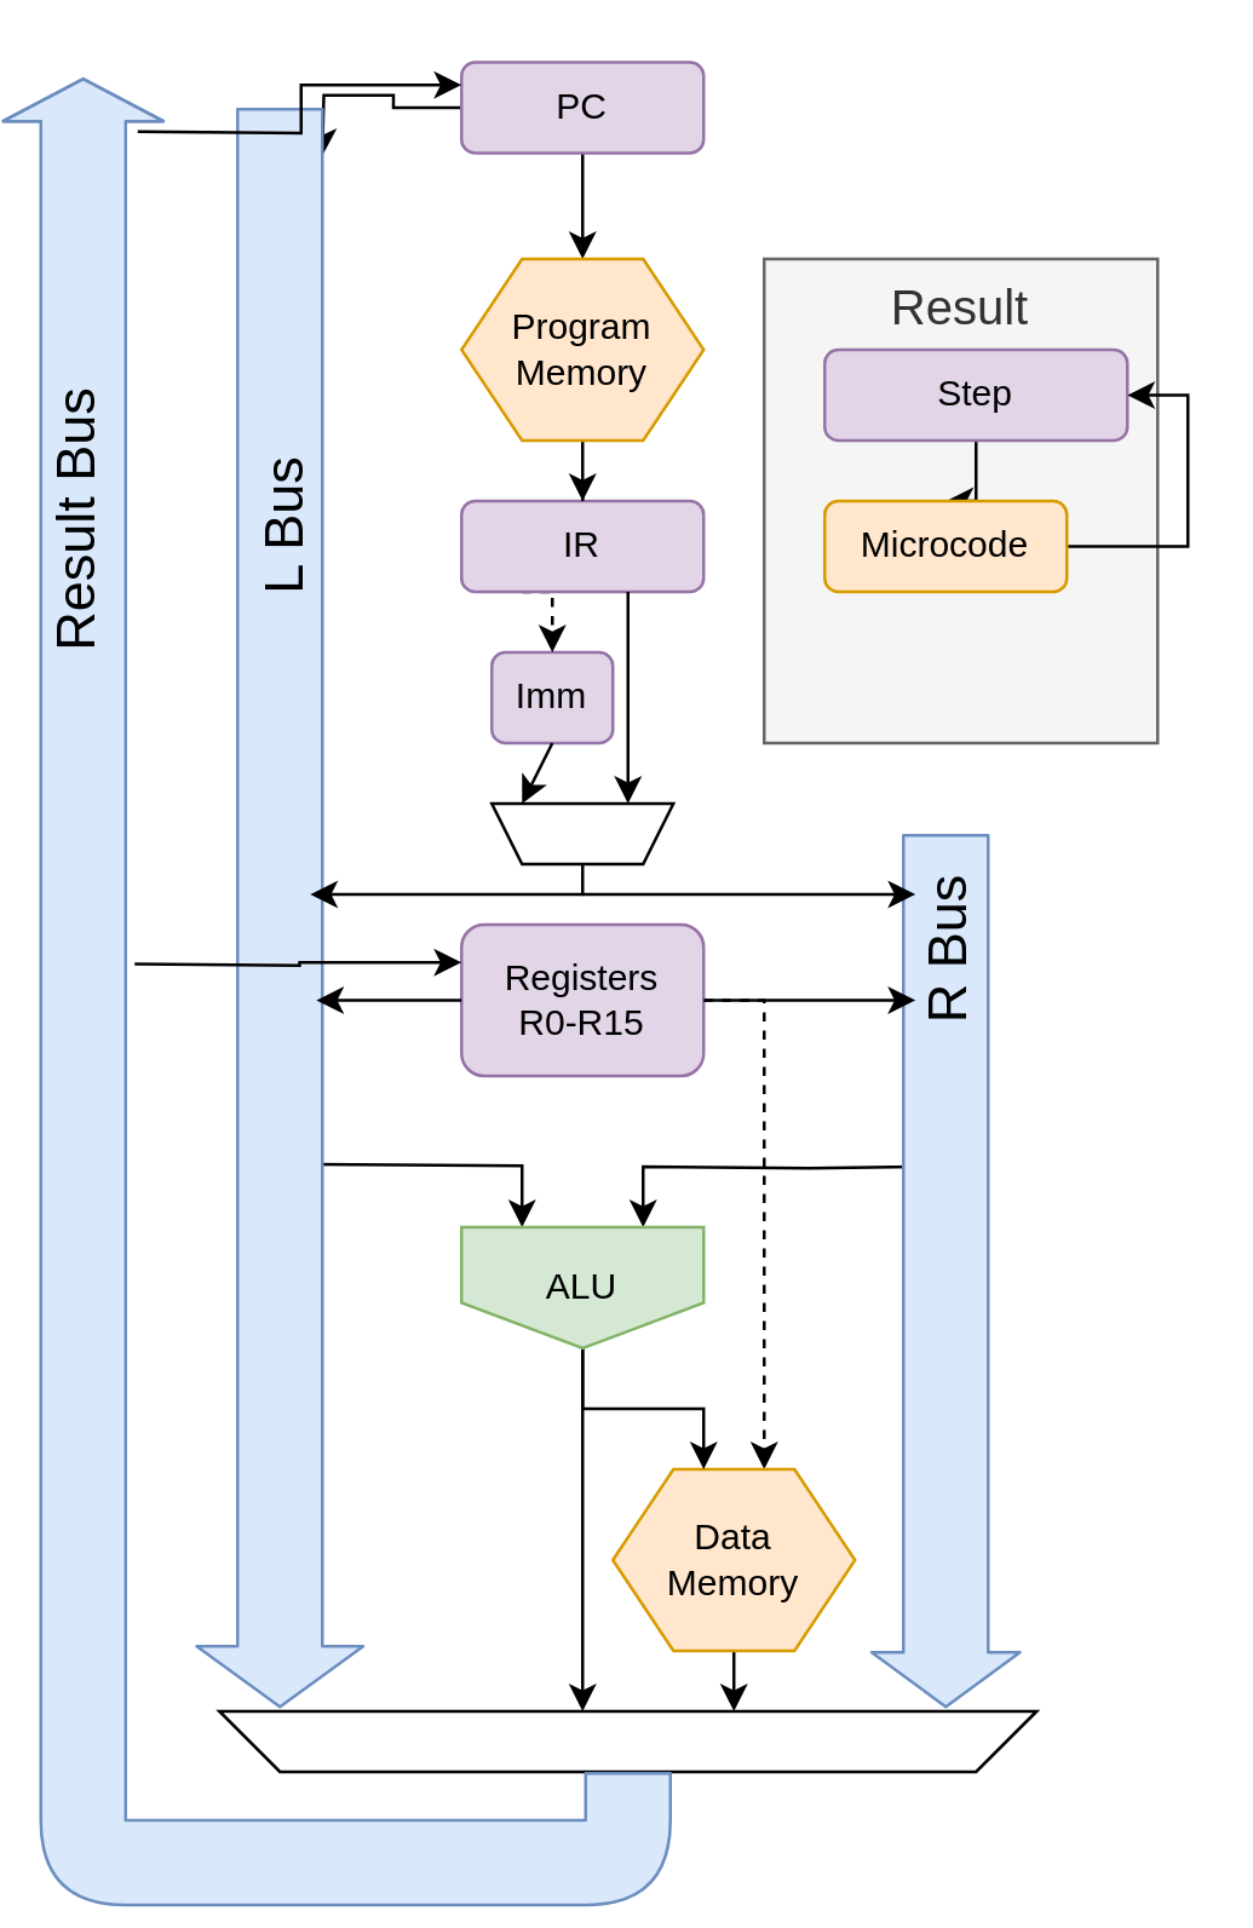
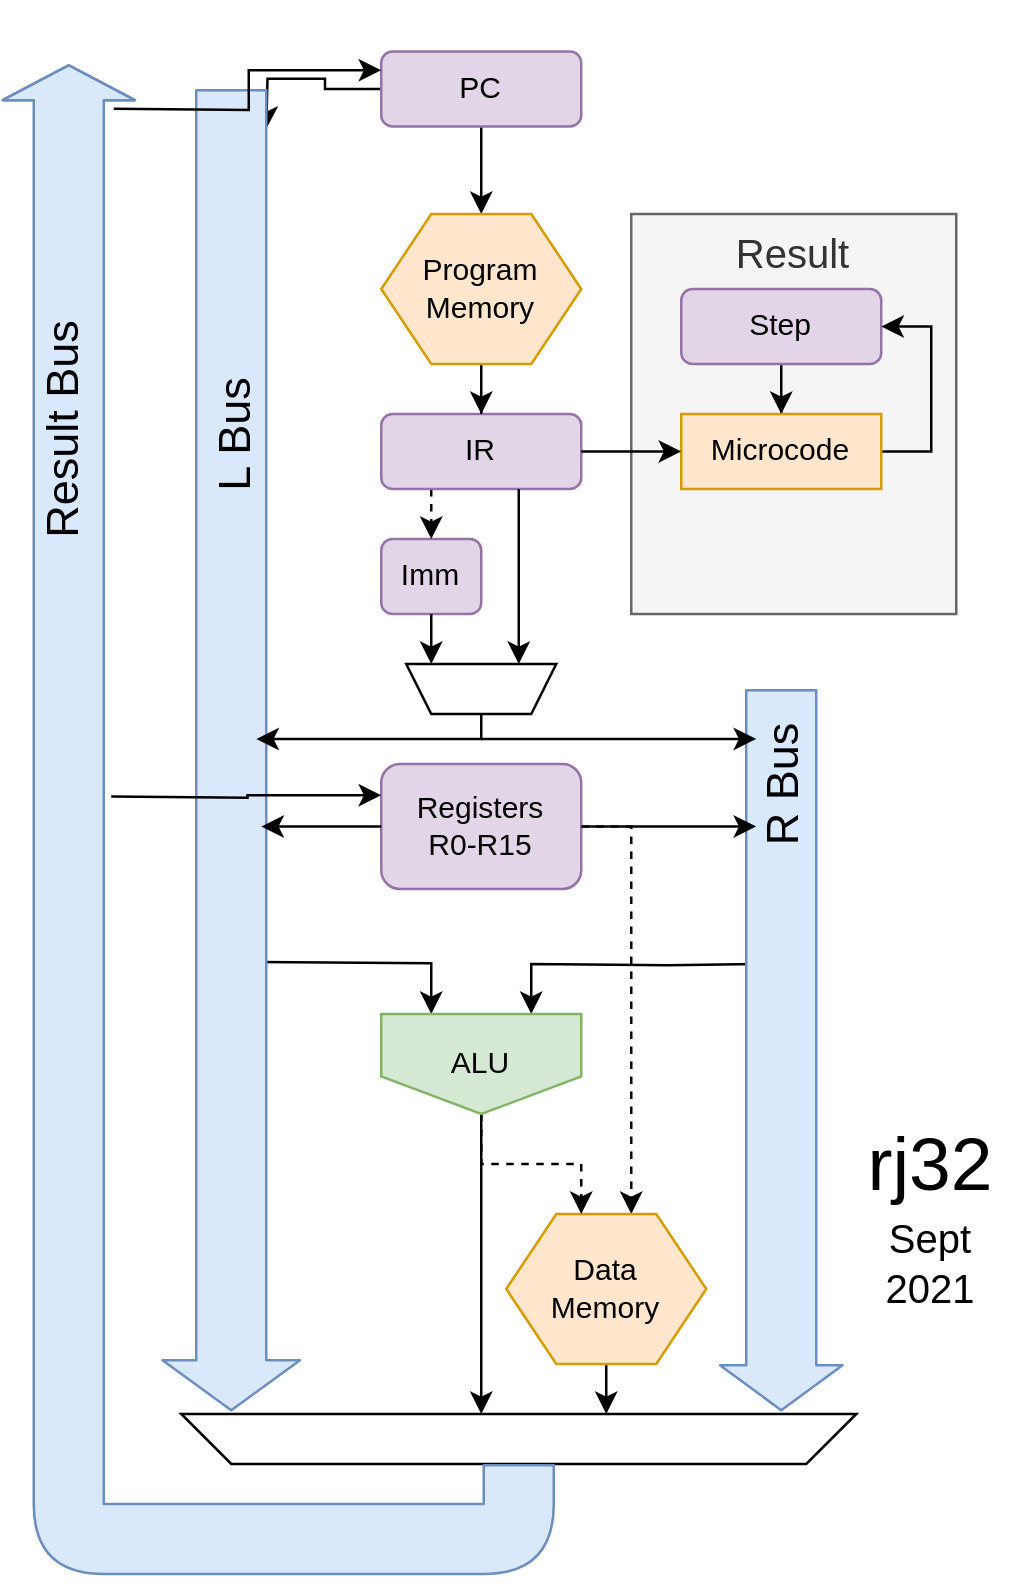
- <mxCell id="13" value="&lt;div&gt;Step&lt;/div&gt;" style="rounded=1;whiteSpace=wrap;html=1;fillColor=#e1d5e7;strokeColor=#9673a6;" vertex="1" parent="1"><mxGeometry x="265" y="115" width="100" height="30" as="geometry" /></mxCell>
+ <mxCell id="13" value="&lt;div&gt;Step&lt;/div&gt;" style="rounded=1;whiteSpace=wrap;html=1;fillColor=#e1d5e7;strokeColor=#9673a6;" vertex="1" parent="1"><mxGeometry x="265" y="115" width="80" height="30" as="geometry" /></mxCell>
+ <mxCell id="25" value="" style="edgeStyle=orthogonalEdgeStyle;rounded=0;orthogonalLoop=1;jettySize=auto;html=1;entryX=0;entryY=0.5;entryDx=0;entryDy=0;" edge="1" parent="1" source="5" target="15"><mxGeometry relative="1" as="geometry" /></mxCell>
- <mxCell id="15" value="&lt;div&gt;Microcode&lt;/div&gt;" style="rounded=1;whiteSpace=wrap;html=1;fillColor=#ffe6cc;strokeColor=#d79b00;" vertex="1" parent="1"><mxGeometry x="265" y="165" width="80" height="30" as="geometry" /></mxCell>
+ <mxCell id="15" value="&lt;div&gt;Microcode&lt;/div&gt;" style="whiteSpace=wrap;html=1;fillColor=#ffe6cc;strokeColor=#d79b00;rounded=0;" vertex="1" parent="1"><mxGeometry x="265" y="165" width="80" height="30" as="geometry" /></mxCell>
- <mxCell id="3" value="&lt;div&gt;Imm&lt;/div&gt;" style="rounded=1;whiteSpace=wrap;html=1;fillColor=#e1d5e7;strokeColor=#9673a6;" vertex="1" parent="1"><mxGeometry x="155" y="215" width="40" height="30" as="geometry" /></mxCell>
+ <mxCell id="3" value="&lt;div&gt;Imm&lt;/div&gt;" style="rounded=1;whiteSpace=wrap;html=1;fillColor=#e1d5e7;strokeColor=#9673a6;" vertex="1" parent="1"><mxGeometry x="145" y="215" width="40" height="30" as="geometry" /></mxCell>
- <mxCell id="23" style="edgeStyle=orthogonalEdgeStyle;rounded=0;orthogonalLoop=1;jettySize=auto;html=1;entryX=0.375;entryY=0;entryDx=0;entryDy=0;" edge="1" parent="1" source="24" target="19"><mxGeometry relative="1" as="geometry" /></mxCell>
+ <mxCell id="23" style="edgeStyle=orthogonalEdgeStyle;rounded=0;orthogonalLoop=1;jettySize=auto;html=1;entryX=0.375;entryY=0;entryDx=0;entryDy=0;dashed=1;" edge="1" parent="1" source="24" target="19"><mxGeometry relative="1" as="geometry" /></mxCell>
+ <mxCell id="32" value="&lt;div style=&quot;font-size: 30px&quot;&gt;rj32&lt;/div&gt;" style="text;html=1;strokeColor=none;fillColor=none;align=center;verticalAlign=middle;whiteSpace=wrap;rounded=0;fontSize=16;" vertex="1" parent="1"><mxGeometry x="345" y="455" width="40" height="20" as="geometry" /></mxCell>
+ <mxCell id="33" value="&lt;div&gt;Sept&lt;/div&gt;&lt;div&gt;2021&lt;/div&gt;" style="text;html=1;strokeColor=none;fillColor=none;align=center;verticalAlign=middle;whiteSpace=wrap;rounded=0;fontSize=16;" vertex="1" parent="1"><mxGeometry x="345" y="495" width="40" height="20" as="geometry" /></mxCell>
